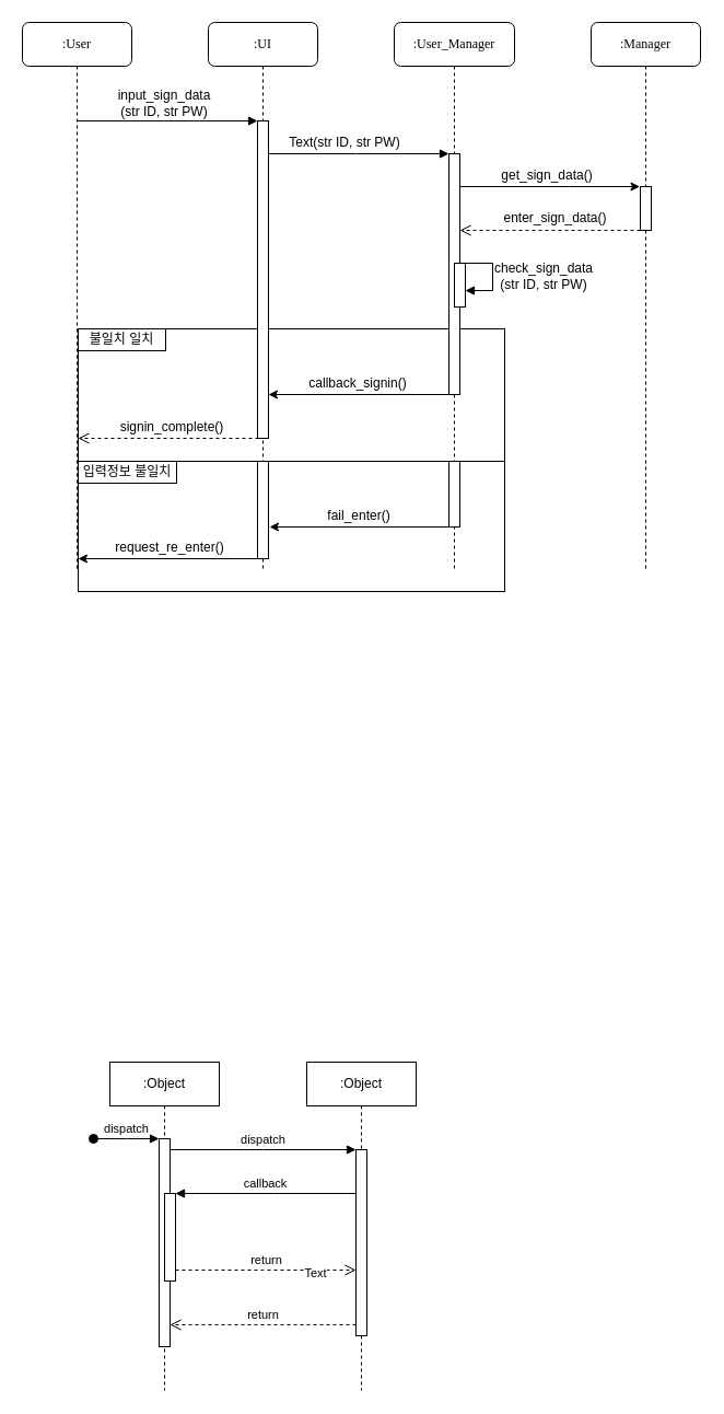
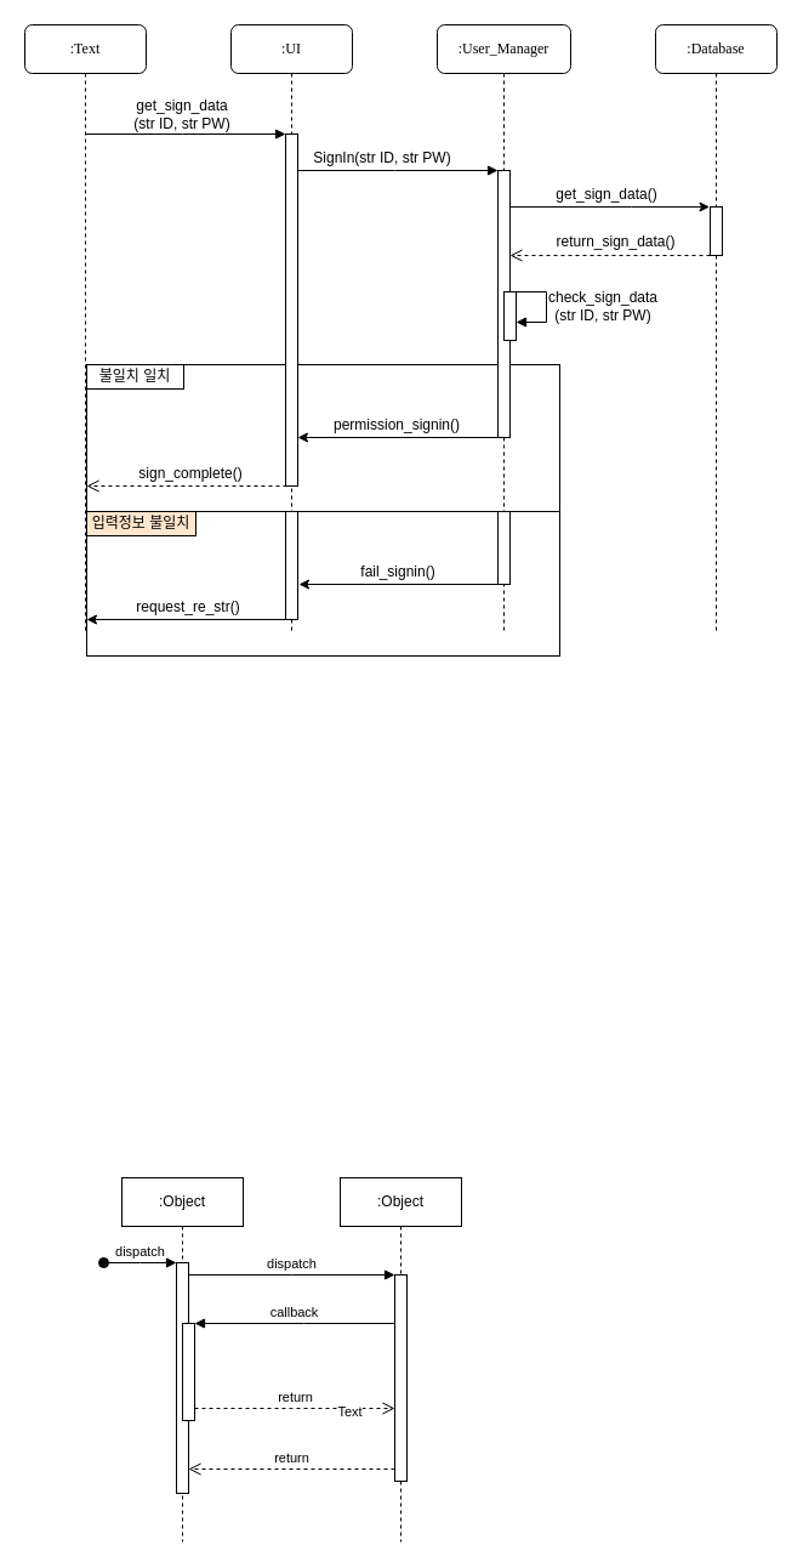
- <mxCell id="21" value=":User" style="shape=umlLifeline;perimeter=lifelinePerimeter;whiteSpace=wrap;html=1;container=1;collapsible=0;recursiveResize=0;outlineConnect=0;rounded=1;shadow=0;comic=0;labelBackgroundColor=none;strokeWidth=1;fontFamily=Verdana;fontSize=12;align=center;" vertex="1" parent="1"><mxGeometry x="20" y="20" width="100" height="500" as="geometry" /></mxCell>
+ <mxCell id="21" value=":Text" style="shape=umlLifeline;perimeter=lifelinePerimeter;whiteSpace=wrap;html=1;container=1;collapsible=0;recursiveResize=0;outlineConnect=0;rounded=1;shadow=0;comic=0;labelBackgroundColor=none;strokeWidth=1;fontFamily=Verdana;fontSize=12;align=center;" vertex="1" parent="1"><mxGeometry x="20" y="20" width="100" height="500" as="geometry" /></mxCell>
- <mxCell id="18" value=":Manager" style="shape=umlLifeline;perimeter=lifelinePerimeter;whiteSpace=wrap;html=1;container=1;collapsible=0;recursiveResize=0;outlineConnect=0;rounded=1;shadow=0;comic=0;labelBackgroundColor=none;strokeWidth=1;fontFamily=Verdana;fontSize=12;align=center;" vertex="1" parent="1"><mxGeometry x="540" y="20" width="100" height="500" as="geometry" /></mxCell>
+ <mxCell id="18" value=":Database" style="shape=umlLifeline;perimeter=lifelinePerimeter;whiteSpace=wrap;html=1;container=1;collapsible=0;recursiveResize=0;outlineConnect=0;rounded=1;shadow=0;comic=0;labelBackgroundColor=none;strokeWidth=1;fontFamily=Verdana;fontSize=12;align=center;" vertex="1" parent="1"><mxGeometry x="540" y="20" width="100" height="500" as="geometry" /></mxCell>
- <mxCell id="26" value="input_sign_data&lt;br&gt;(str ID, str PW)" style="text;html=1;strokeColor=none;fillColor=none;align=center;verticalAlign=middle;whiteSpace=wrap;rounded=0;" vertex="1" parent="1"><mxGeometry x="75" y="84" width="150" height="20" as="geometry" /></mxCell>
+ <mxCell id="26" value="get_sign_data&lt;br&gt;(str ID, str PW)" style="text;html=1;strokeColor=none;fillColor=none;align=center;verticalAlign=middle;whiteSpace=wrap;rounded=0;" vertex="1" parent="1"><mxGeometry x="75" y="84" width="150" height="20" as="geometry" /></mxCell>
- <mxCell id="27" value="Text(str ID, str PW)" style="text;html=1;strokeColor=none;fillColor=none;align=center;verticalAlign=middle;whiteSpace=wrap;rounded=0;" vertex="1" parent="1"><mxGeometry x="245" y="120" width="140" height="20" as="geometry" /></mxCell>
+ <mxCell id="27" value="SignIn(str ID, str PW)" style="text;html=1;strokeColor=none;fillColor=none;align=center;verticalAlign=middle;whiteSpace=wrap;rounded=0;" vertex="1" parent="1"><mxGeometry x="245" y="120" width="140" height="20" as="geometry" /></mxCell>
- <mxCell id="28" value="enter_sign_data()" style="text;html=1;strokeColor=none;fillColor=none;align=center;verticalAlign=middle;whiteSpace=wrap;rounded=0;" vertex="1" parent="1"><mxGeometry x="440" y="189" width="135" height="20" as="geometry" /></mxCell>
+ <mxCell id="28" value="return_sign_data()" style="text;html=1;strokeColor=none;fillColor=none;align=center;verticalAlign=middle;whiteSpace=wrap;rounded=0;" vertex="1" parent="1"><mxGeometry x="440" y="189" width="135" height="20" as="geometry" /></mxCell>
- <mxCell id="32" value="callback_signin()" style="text;html=1;strokeColor=none;fillColor=none;align=center;verticalAlign=middle;whiteSpace=wrap;rounded=0;" vertex="1" parent="1"><mxGeometry x="287" y="335" width="80" height="30" as="geometry" /></mxCell>
+ <mxCell id="32" value="permission_signin()" style="text;html=1;strokeColor=none;fillColor=none;align=center;verticalAlign=middle;whiteSpace=wrap;rounded=0;" vertex="1" parent="1"><mxGeometry x="287" y="335" width="80" height="30" as="geometry" /></mxCell>
- <mxCell id="33" value="signin_complete()" style="text;html=1;strokeColor=none;fillColor=none;align=center;verticalAlign=middle;whiteSpace=wrap;rounded=0;" vertex="1" parent="1"><mxGeometry x="86.5" y="380" width="140" height="20" as="geometry" /></mxCell>
+ <mxCell id="33" value="sign_complete()" style="text;html=1;strokeColor=none;fillColor=none;align=center;verticalAlign=middle;whiteSpace=wrap;rounded=0;" vertex="1" parent="1"><mxGeometry x="86.5" y="380" width="140" height="20" as="geometry" /></mxCell>
- <mxCell id="31" value="입력정보 불일치" style="rounded=0;whiteSpace=wrap;html=1;" vertex="1" parent="1"><mxGeometry x="71" y="421" width="90" height="20" as="geometry" /></mxCell>
+ <mxCell id="31" value="입력정보 불일치" style="rounded=0;whiteSpace=wrap;html=1;fillColor=#ffe6cc;" vertex="1" parent="1"><mxGeometry x="71" y="421" width="90" height="20" as="geometry" /></mxCell>
- <mxCell id="39" value="fail_enter()" style="text;html=1;strokeColor=none;fillColor=none;align=center;verticalAlign=middle;whiteSpace=wrap;rounded=0;" vertex="1" parent="1"><mxGeometry x="288" y="456" width="80" height="30" as="geometry" /></mxCell>
+ <mxCell id="39" value="fail_signin()" style="text;html=1;strokeColor=none;fillColor=none;align=center;verticalAlign=middle;whiteSpace=wrap;rounded=0;" vertex="1" parent="1"><mxGeometry x="288" y="456" width="80" height="30" as="geometry" /></mxCell>
- <mxCell id="34" value="request_re_enter()" style="text;html=1;strokeColor=none;fillColor=none;align=center;verticalAlign=middle;whiteSpace=wrap;rounded=0;" vertex="1" parent="1"><mxGeometry x="84.5" y="490" width="140" height="20" as="geometry" /></mxCell>
+ <mxCell id="34" value="request_re_str()" style="text;html=1;strokeColor=none;fillColor=none;align=center;verticalAlign=middle;whiteSpace=wrap;rounded=0;" vertex="1" parent="1"><mxGeometry x="84.5" y="490" width="140" height="20" as="geometry" /></mxCell>
